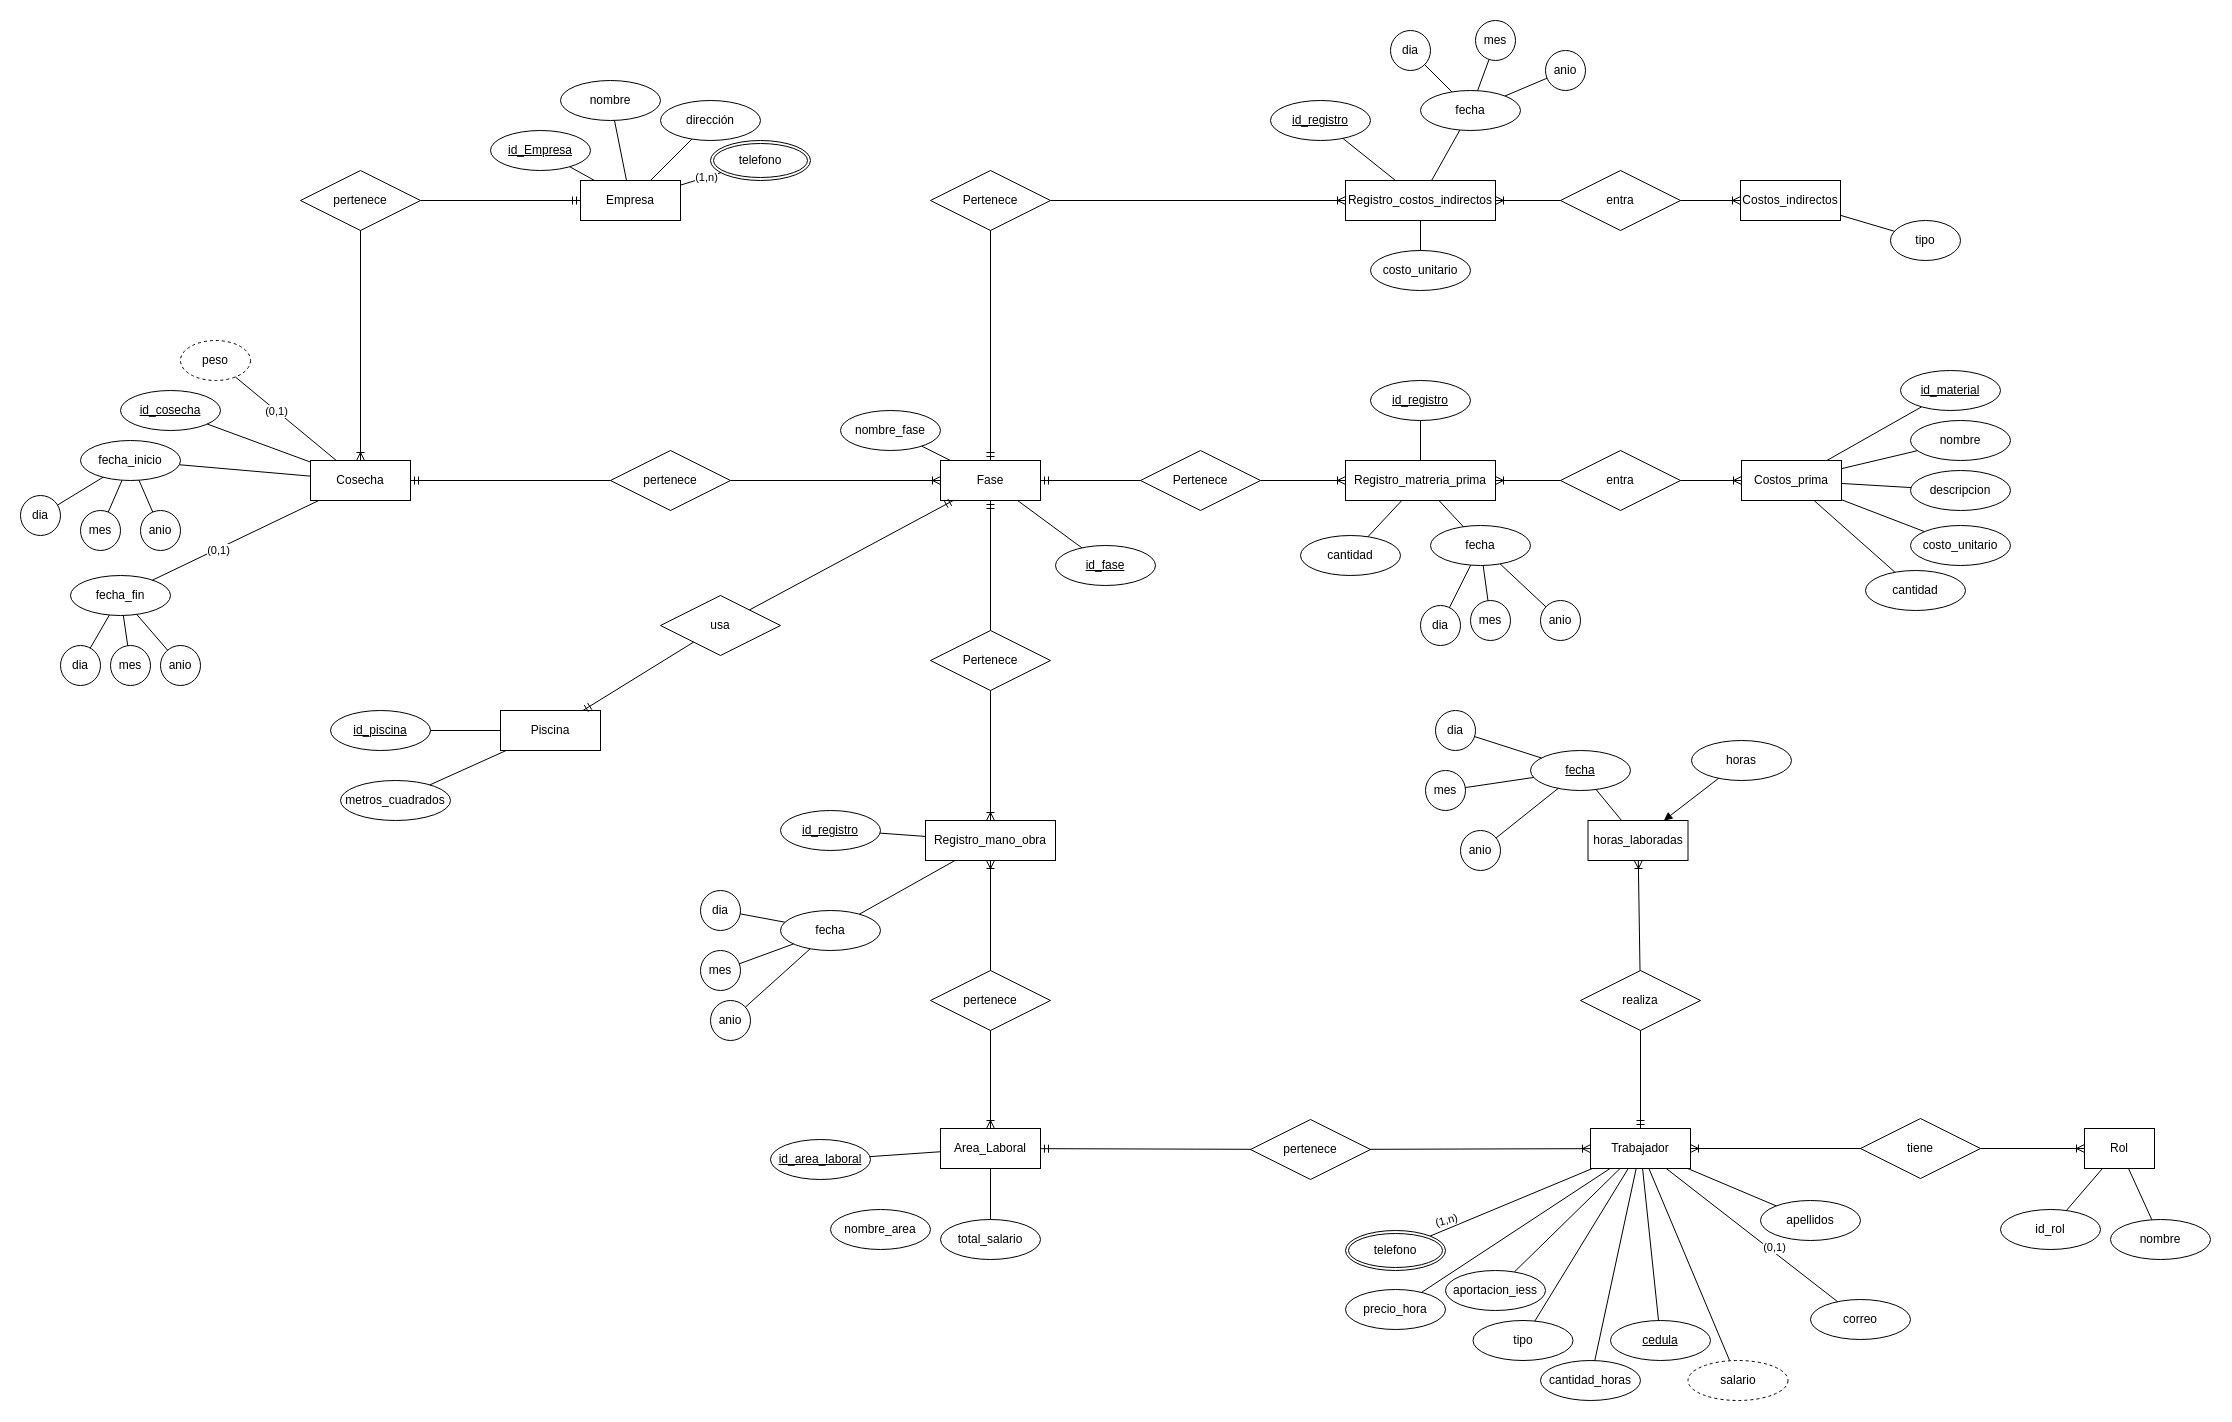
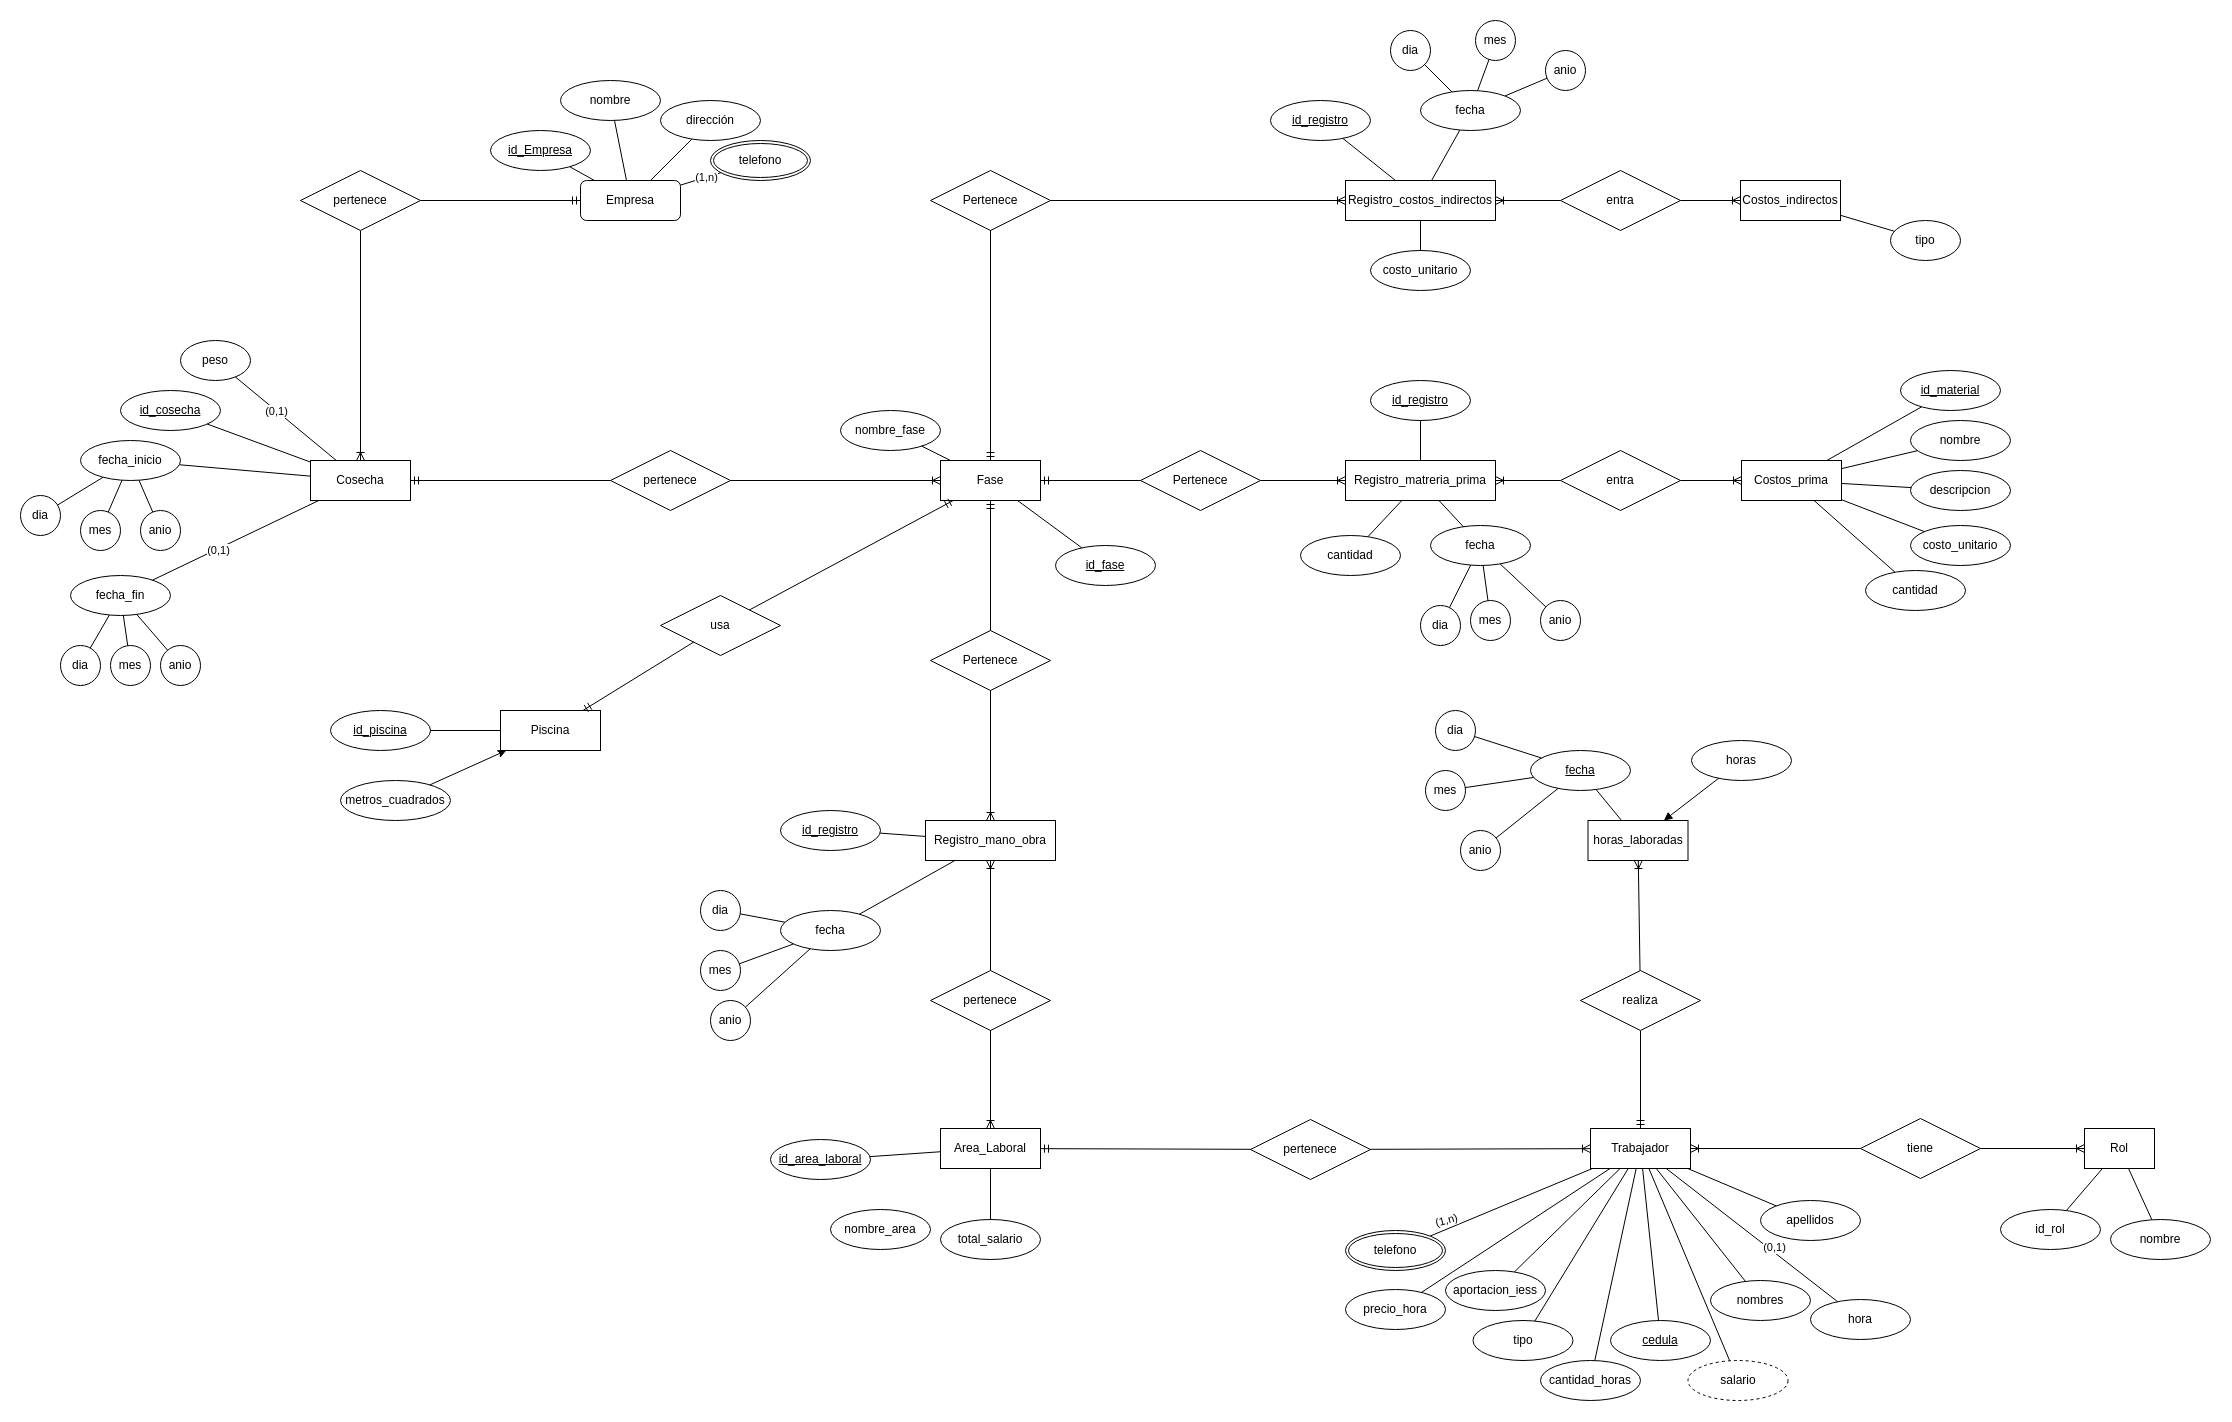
- <mxCell id="3" value="Empresa" style="whiteSpace=wrap;html=1;align=center;" parent="1" vertex="1"><mxGeometry x="580" y="180" width="100" height="40" as="geometry" /></mxCell>
+ <mxCell id="3" value="Empresa" style="whiteSpace=wrap;html=1;align=center;rounded=1;" parent="1" vertex="1"><mxGeometry x="580" y="180" width="100" height="40" as="geometry" /></mxCell>
- <mxCell id="36" value="peso" style="ellipse;whiteSpace=wrap;html=1;align=center;dashed=1;" parent="1" vertex="1"><mxGeometry x="180" y="340" width="70" height="40" as="geometry" /></mxCell>
+ <mxCell id="36" value="peso" style="ellipse;whiteSpace=wrap;html=1;align=center;" parent="1" vertex="1"><mxGeometry x="180" y="340" width="70" height="40" as="geometry" /></mxCell>
- <mxCell id="174" value="" style="endArrow=none;html=1;rounded=0;" edge="1" parent="1" source="172" target="171"><mxGeometry relative="1" as="geometry"><mxPoint x="440" y="740" as="sourcePoint" /><mxPoint x="510" y="740" as="targetPoint" /></mxGeometry></mxCell>
+ <mxCell id="174" value="" style="endArrow=classic;html=1;rounded=0;" edge="1" parent="1" source="172" target="171"><mxGeometry relative="1" as="geometry"><mxPoint x="440" y="740" as="sourcePoint" /><mxPoint x="510" y="740" as="targetPoint" /></mxGeometry></mxCell>
+ <mxCell id="53" value="" style="endArrow=none;html=1;rounded=0;" parent="1" source="49" target="47" edge="1"><mxGeometry relative="1" as="geometry"><mxPoint x="1540" y="1119" as="sourcePoint" /><mxPoint x="1700" y="1119" as="targetPoint" /></mxGeometry></mxCell>
+ <mxCell id="49" value="nombres" style="ellipse;whiteSpace=wrap;html=1;align=center;" parent="1" vertex="1"><mxGeometry x="1710" y="1280" width="100" height="40" as="geometry" /></mxCell>
- <mxCell id="51" value="correo" style="ellipse;whiteSpace=wrap;html=1;align=center;" parent="1" vertex="1"><mxGeometry x="1810" y="1299" width="100" height="40" as="geometry" /></mxCell>
+ <mxCell id="51" value="hora" style="ellipse;whiteSpace=wrap;html=1;align=center;" parent="1" vertex="1"><mxGeometry x="1810" y="1299" width="100" height="40" as="geometry" /></mxCell>
